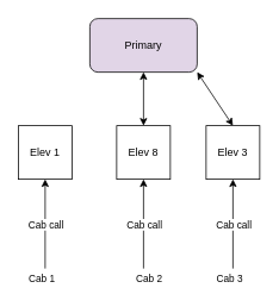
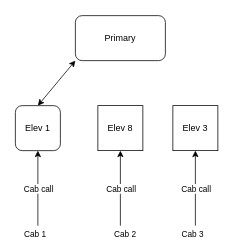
- <mxCell id="2" value="Primary" style="rounded=1;whiteSpace=wrap;html=1;fillColor=#e1d5e7;" vertex="1" parent="1"><mxGeometry x="100" y="20" width="120" height="60" as="geometry" /></mxCell>
+ <mxCell id="2" value="Primary" style="rounded=1;whiteSpace=wrap;html=1;" vertex="1" parent="1"><mxGeometry x="100" y="20" width="120" height="60" as="geometry" /></mxCell>
+ <mxCell id="6" value="" style="endArrow=classic;startArrow=classic;html=1;rounded=0;exitX=0.5;exitY=0;exitDx=0;exitDy=0;entryX=0;entryY=1;entryDx=0;entryDy=0;" edge="1" parent="1" source="4" target="2"><mxGeometry width="50" height="50" relative="1" as="geometry"><mxPoint x="150" y="180" as="sourcePoint" /><mxPoint x="200" y="130" as="targetPoint" /></mxGeometry></mxCell>
- <mxCell id="7" value="" style="endArrow=classic;startArrow=classic;html=1;rounded=0;exitX=0.5;exitY=0;exitDx=0;exitDy=0;entryX=0.5;entryY=1;entryDx=0;entryDy=0;" edge="1" parent="1" source="3" target="2"><mxGeometry width="50" height="50" relative="1" as="geometry"><mxPoint x="150" y="180" as="sourcePoint" /><mxPoint x="200" y="130" as="targetPoint" /></mxGeometry></mxCell>
- <mxCell id="8" value="" style="endArrow=classic;startArrow=classic;html=1;rounded=0;entryX=0.5;entryY=0;entryDx=0;entryDy=0;exitX=1;exitY=1;exitDx=0;exitDy=0;" edge="1" parent="1" source="2" target="5"><mxGeometry width="50" height="50" relative="1" as="geometry"><mxPoint x="150" y="180" as="sourcePoint" /><mxPoint x="200" y="130" as="targetPoint" /></mxGeometry></mxCell>
- <mxCell id="4" value="Elev 1" style="whiteSpace=wrap;html=1;aspect=fixed;" vertex="1" parent="1"><mxGeometry x="20" y="140" width="60" height="60" as="geometry" /></mxCell>
+ <mxCell id="4" value="Elev 1" style="whiteSpace=wrap;html=1;aspect=fixed;rounded=1;" vertex="1" parent="1"><mxGeometry x="20" y="140" width="60" height="60" as="geometry" /></mxCell>
